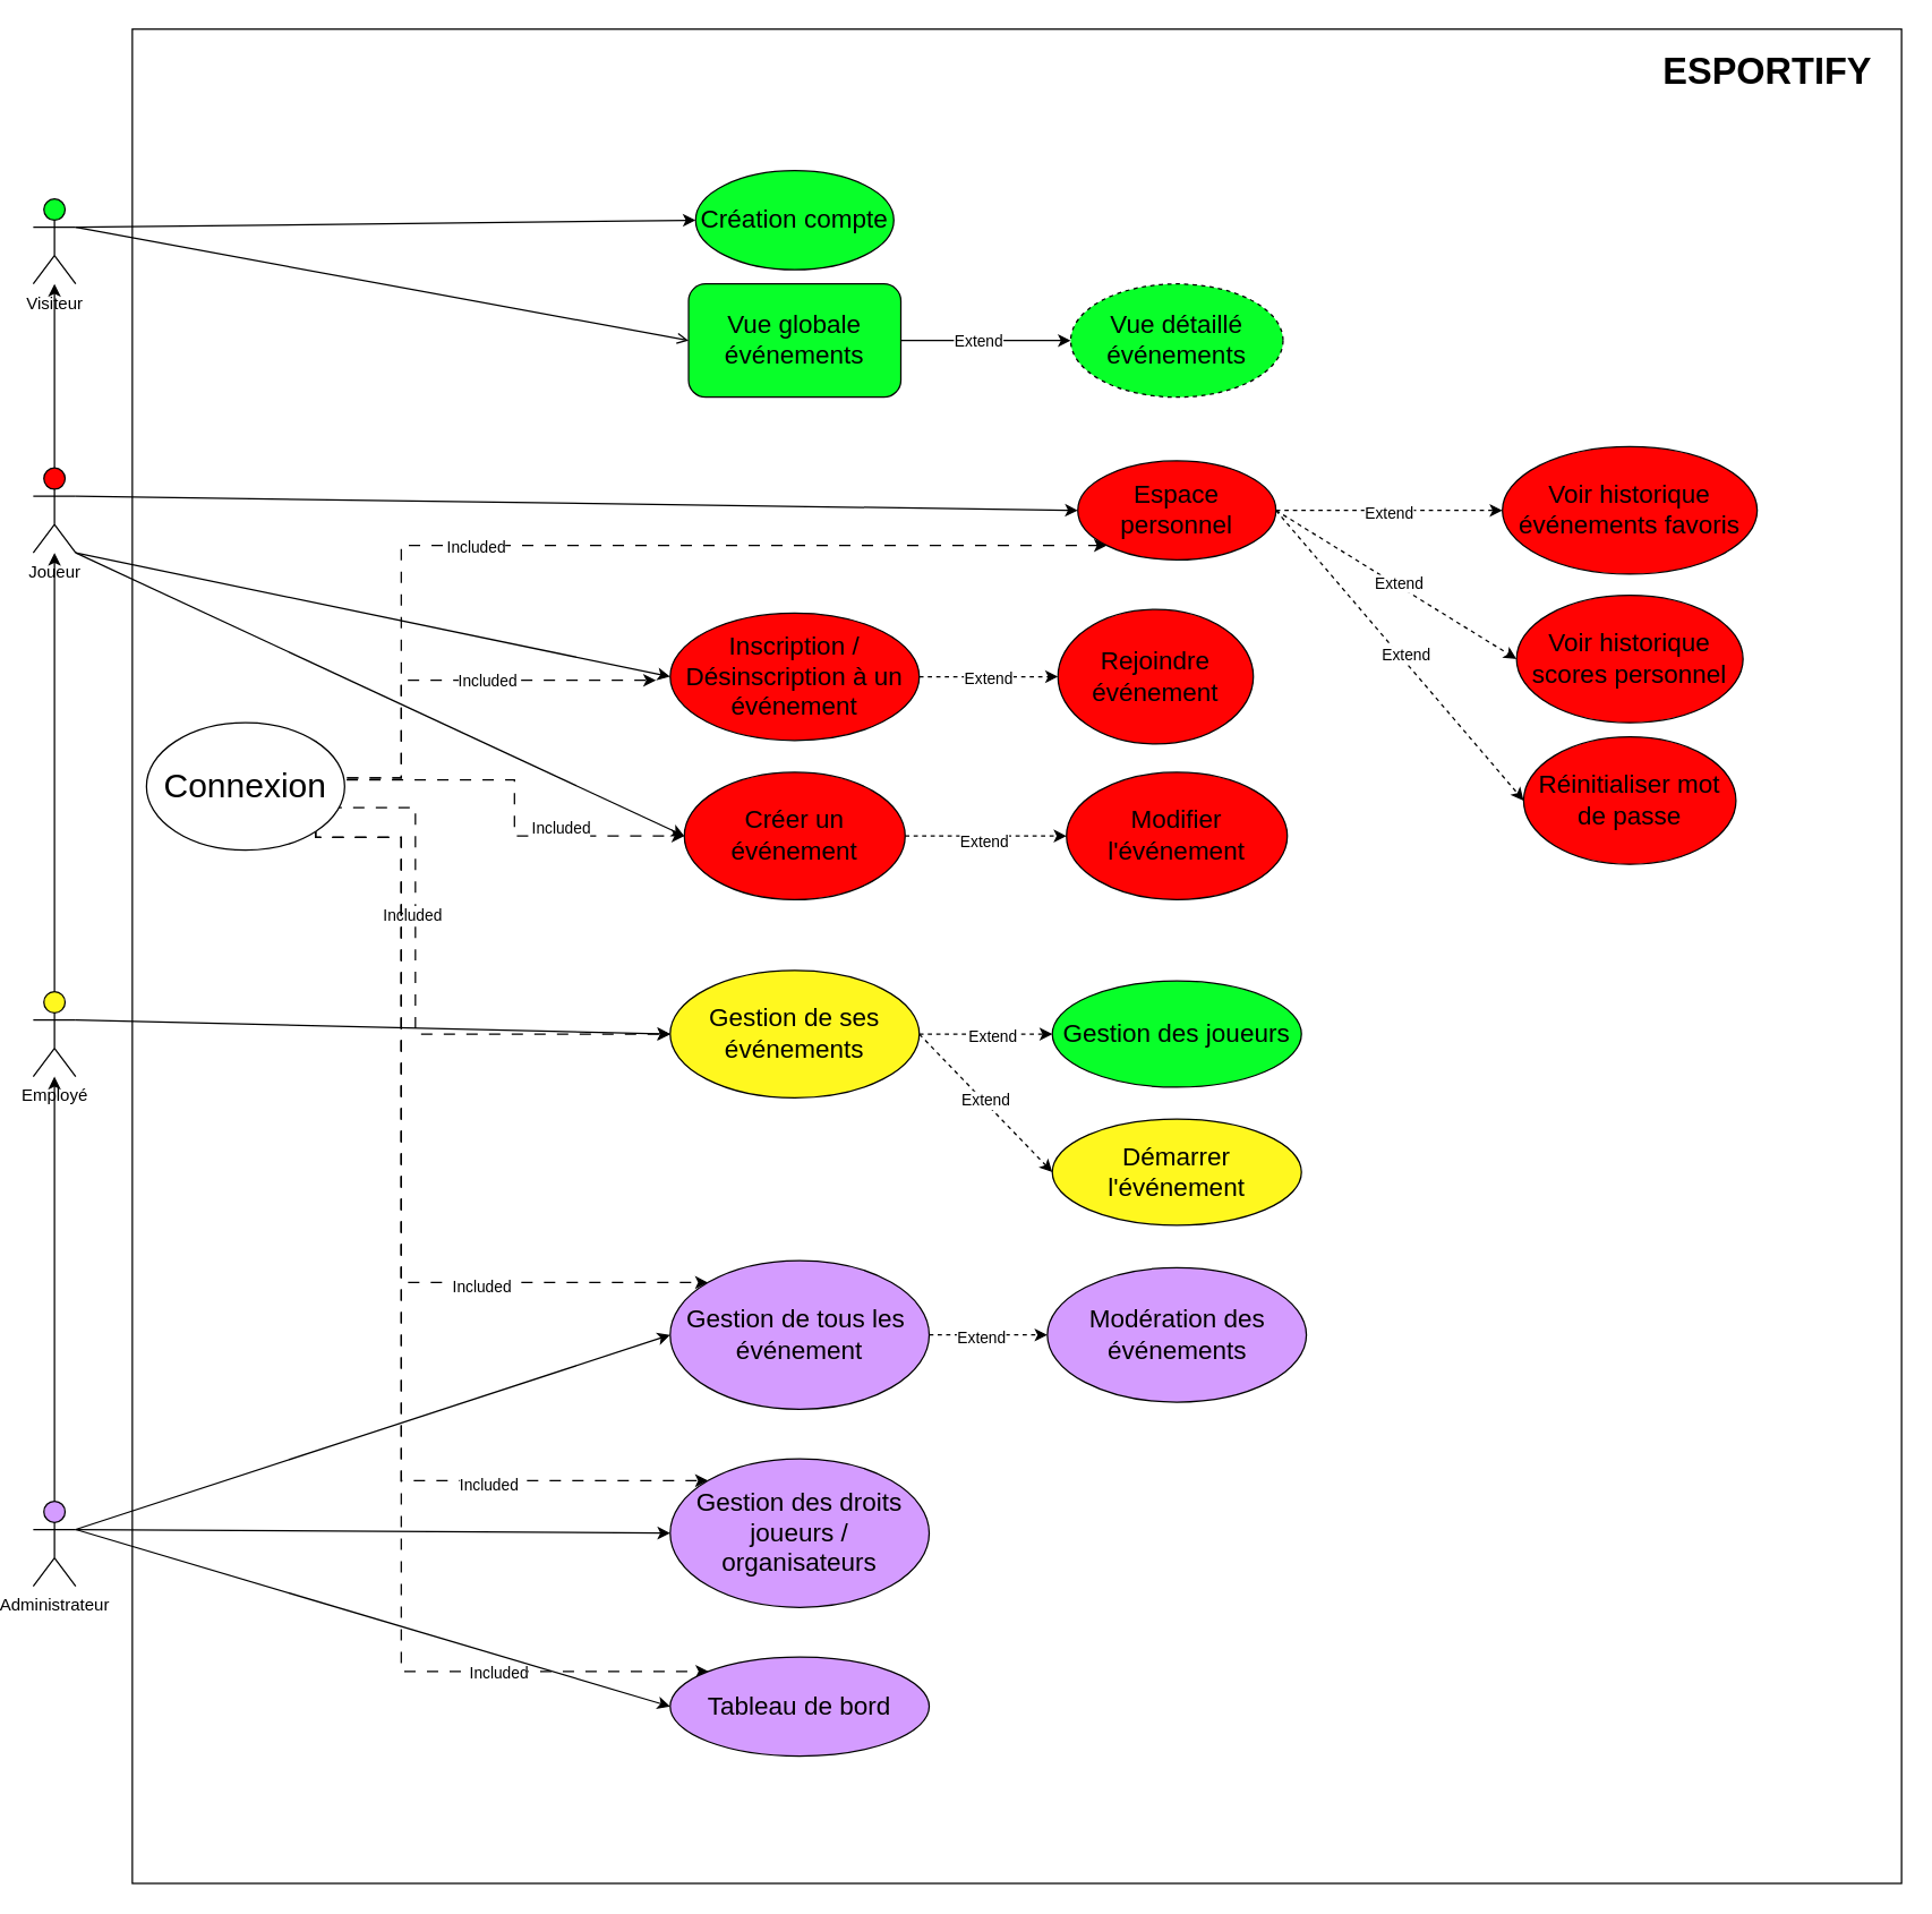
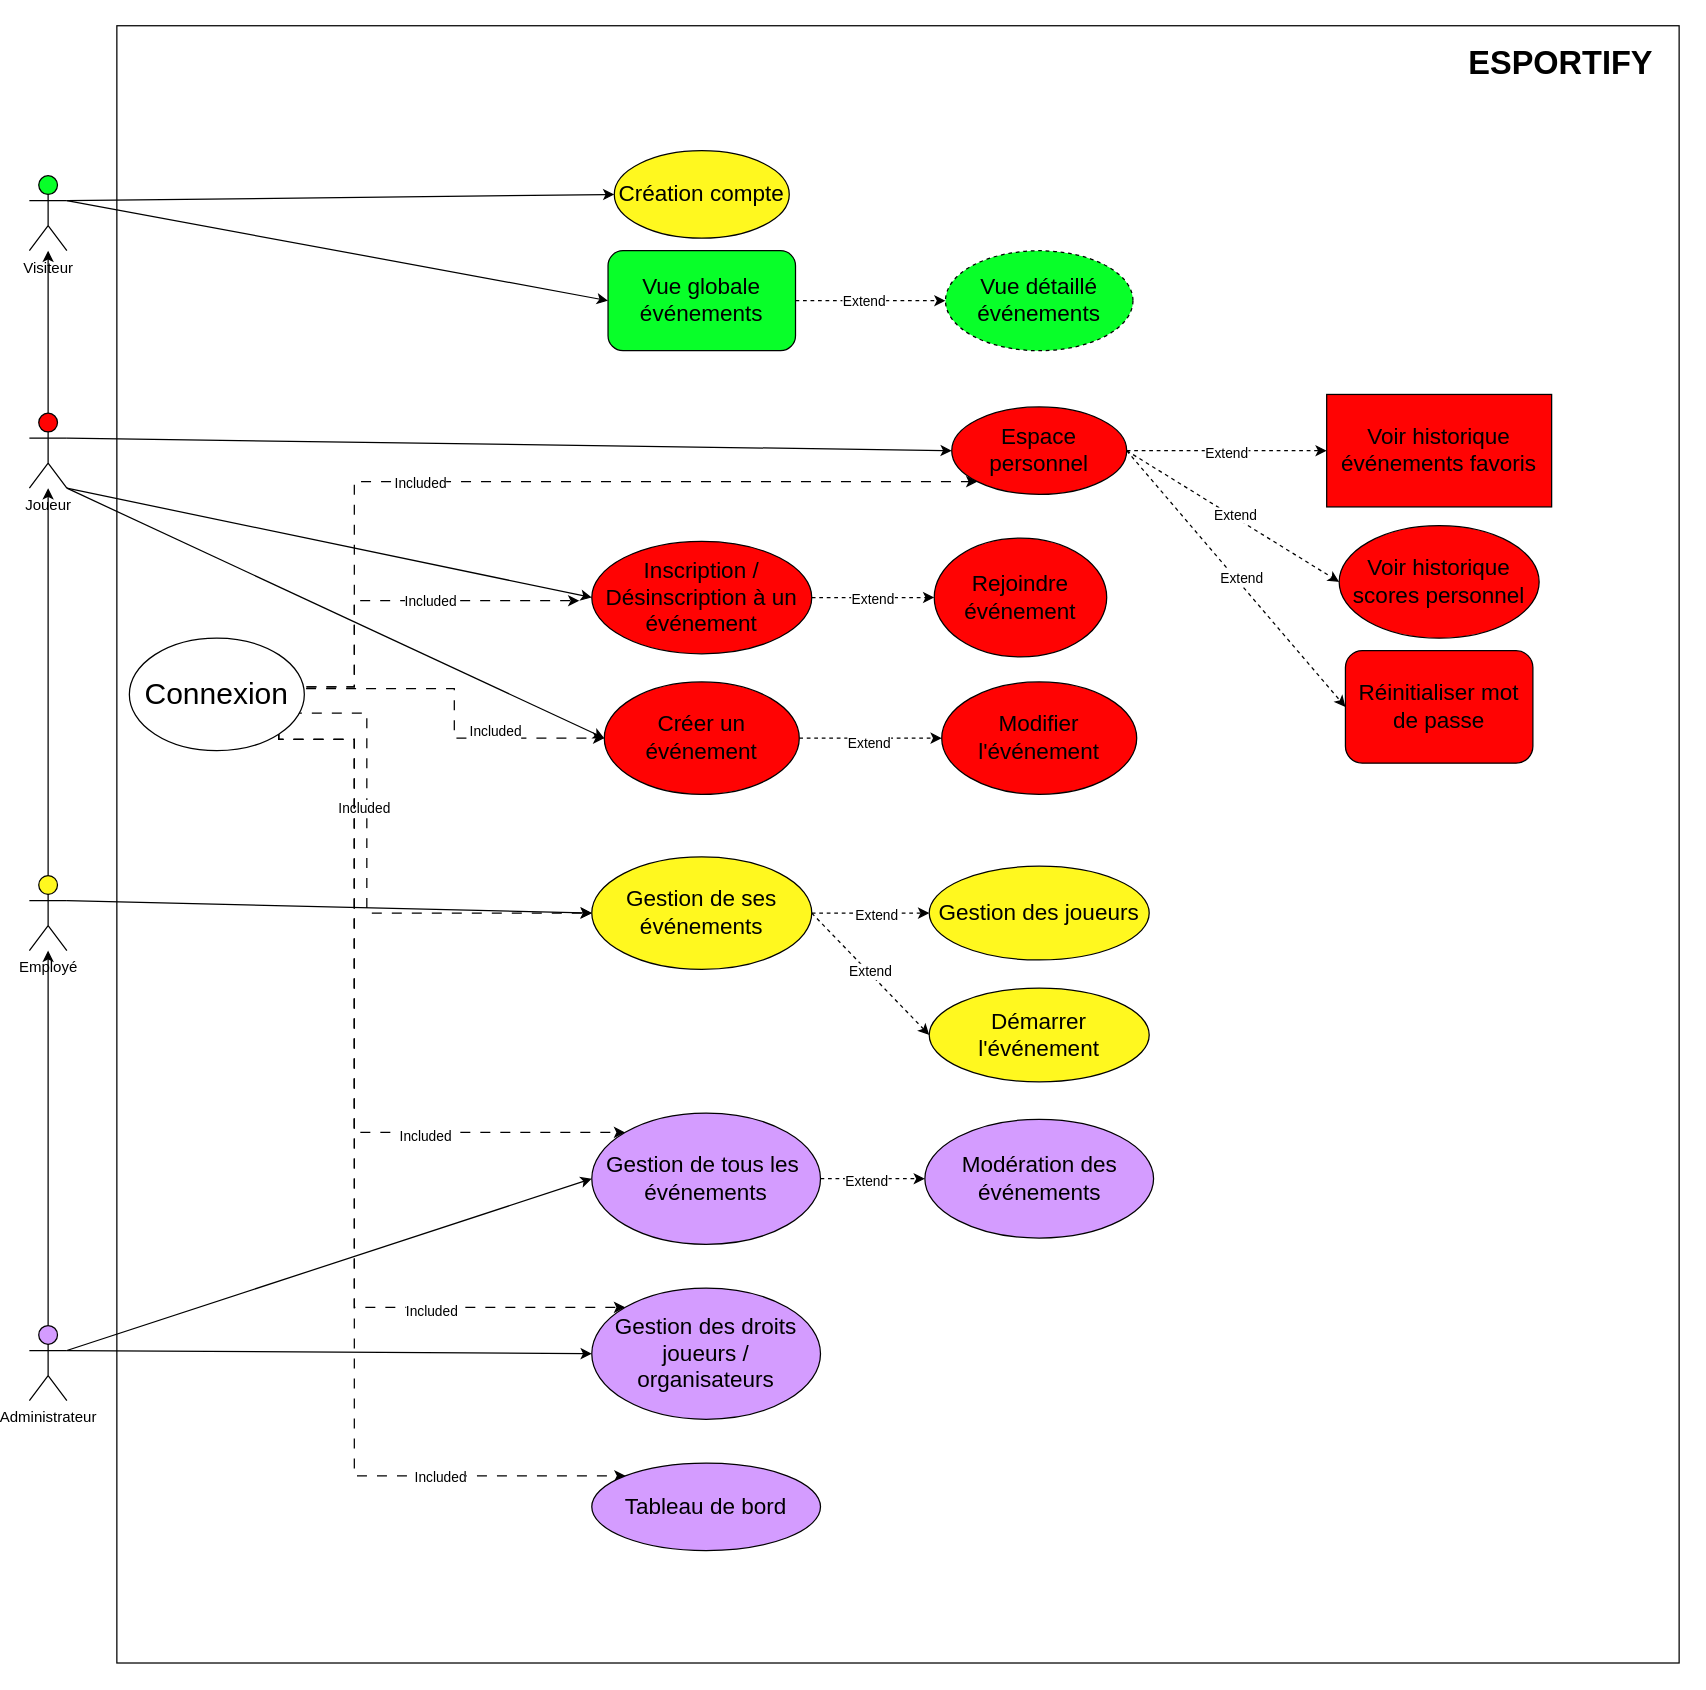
- <mxCell id="20" value="&lt;font style=&quot;font-size: 18px;&quot;&gt;Création compte&lt;/font&gt;" style="ellipse;whiteSpace=wrap;html=1;fillColor=#08FF29;" vertex="1" parent="1"><mxGeometry x="488" y="120" width="140" height="70" as="geometry" /></mxCell>
+ <mxCell id="20" value="&lt;font style=&quot;font-size: 18px;&quot;&gt;Création compte&lt;/font&gt;" style="ellipse;whiteSpace=wrap;html=1;fillColor=#fff81f;" vertex="1" parent="1"><mxGeometry x="488" y="120" width="140" height="70" as="geometry" /></mxCell>
- <mxCell id="18" style="rounded=0;orthogonalLoop=1;jettySize=auto;html=1;exitX=1;exitY=0.333;exitDx=0;exitDy=0;exitPerimeter=0;entryX=0;entryY=0.5;entryDx=0;entryDy=0;endArrow=open;" edge="1" parent="1" source="19" target="23"><mxGeometry relative="1" as="geometry" /></mxCell>
+ <mxCell id="18" style="rounded=0;orthogonalLoop=1;jettySize=auto;html=1;exitX=1;exitY=0.333;exitDx=0;exitDy=0;exitPerimeter=0;entryX=0;entryY=0.5;entryDx=0;entryDy=0;" edge="1" parent="1" source="19" target="23"><mxGeometry relative="1" as="geometry" /></mxCell>
- <mxCell id="21" style="rounded=0;orthogonalLoop=1;jettySize=auto;html=1;exitX=1;exitY=0.5;exitDx=0;exitDy=0;entryX=0;entryY=0.5;entryDx=0;entryDy=0;dashed=0;" edge="1" parent="1" source="23" target="24"><mxGeometry relative="1" as="geometry" /></mxCell>
+ <mxCell id="21" style="rounded=0;orthogonalLoop=1;jettySize=auto;html=1;exitX=1;exitY=0.5;exitDx=0;exitDy=0;entryX=0;entryY=0.5;entryDx=0;entryDy=0;dashed=1;" edge="1" parent="1" source="23" target="24"><mxGeometry relative="1" as="geometry" /></mxCell>
- <mxCell id="40" value="&lt;font style=&quot;font-size: 18px;&quot;&gt;Voir historique événements favoris&lt;/font&gt;" style="ellipse;whiteSpace=wrap;html=1;fillColor=light-dark(#FF0303,#FF8F8F);" vertex="1" parent="1"><mxGeometry x="1058" y="315" width="180" height="90" as="geometry" /></mxCell>
+ <mxCell id="40" value="&lt;font style=&quot;font-size: 18px;&quot;&gt;Voir historique événements favoris&lt;/font&gt;" style="whiteSpace=wrap;html=1;fillColor=light-dark(#FF0303,#FF8F8F);rounded=0;" vertex="1" parent="1"><mxGeometry x="1058" y="315" width="180" height="90" as="geometry" /></mxCell>
- <mxCell id="49" value="&lt;font style=&quot;font-size: 18px;&quot;&gt;Réinitialiser mot de passe&lt;/font&gt;" style="ellipse;whiteSpace=wrap;html=1;fillColor=#FF0303;" vertex="1" parent="1"><mxGeometry x="1073" y="520" width="150" height="90" as="geometry" /></mxCell>
+ <mxCell id="49" value="&lt;font style=&quot;font-size: 18px;&quot;&gt;Réinitialiser mot de passe&lt;/font&gt;" style="whiteSpace=wrap;html=1;fillColor=#FF0303;rounded=1;" vertex="1" parent="1"><mxGeometry x="1073" y="520" width="150" height="90" as="geometry" /></mxCell>
- <mxCell id="63" value="&lt;font style=&quot;font-size: 18px;&quot;&gt;Gestion des joueurs&lt;/font&gt;" style="ellipse;whiteSpace=wrap;html=1;fillColor=#08ff29;" vertex="1" parent="1"><mxGeometry x="740" y="692.5" width="176" height="75" as="geometry" /></mxCell>
+ <mxCell id="63" value="&lt;font style=&quot;font-size: 18px;&quot;&gt;Gestion des joueurs&lt;/font&gt;" style="ellipse;whiteSpace=wrap;html=1;fillColor=#FFF81F;" vertex="1" parent="1"><mxGeometry x="740" y="692.5" width="176" height="75" as="geometry" /></mxCell>
- <mxCell id="67" value="&lt;font style=&quot;font-size: 18px;&quot;&gt;Gestion de tous les&amp;nbsp; événement&lt;/font&gt;" style="ellipse;whiteSpace=wrap;html=1;fillColor=#D49CFF;" vertex="1" parent="1"><mxGeometry x="470" y="890" width="183" height="105" as="geometry" /></mxCell>
+ <mxCell id="67" value="&lt;font style=&quot;font-size: 18px;&quot;&gt;Gestion de tous les&amp;nbsp; événements&lt;/font&gt;" style="ellipse;whiteSpace=wrap;html=1;fillColor=#D49CFF;" vertex="1" parent="1"><mxGeometry x="470" y="890" width="183" height="105" as="geometry" /></mxCell>
- <mxCell id="7" style="rounded=0;orthogonalLoop=1;jettySize=auto;html=1;exitX=1;exitY=0.333;exitDx=0;exitDy=0;exitPerimeter=0;entryX=0;entryY=0.5;entryDx=0;entryDy=0;" edge="1" parent="1" source="8" target="69"><mxGeometry relative="1" as="geometry" /></mxCell>
